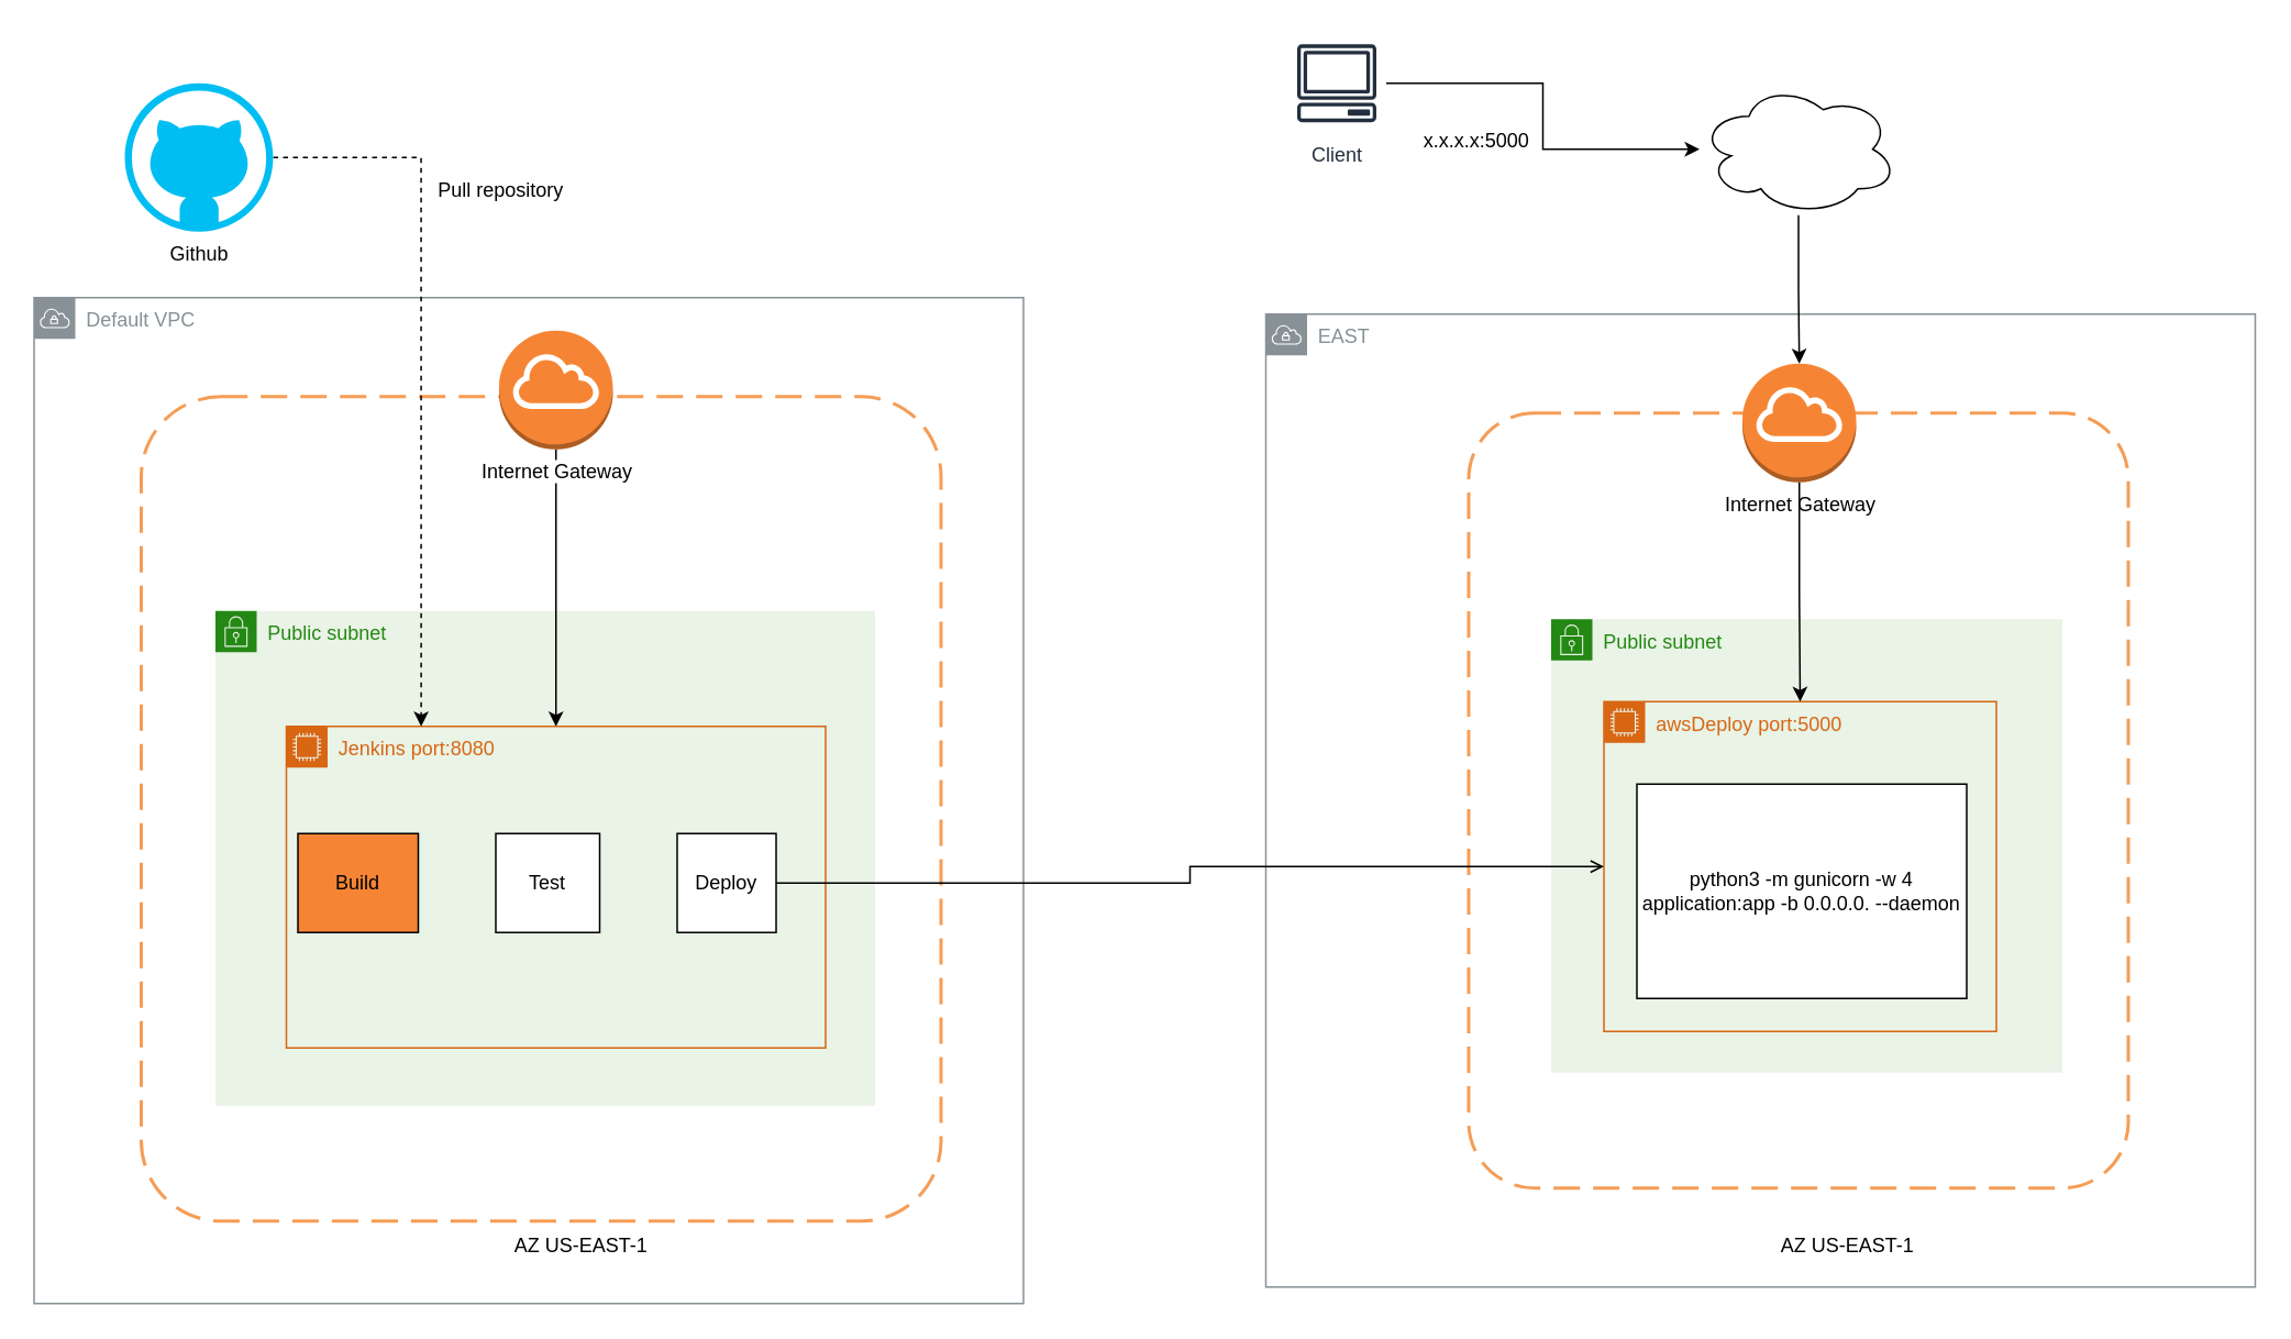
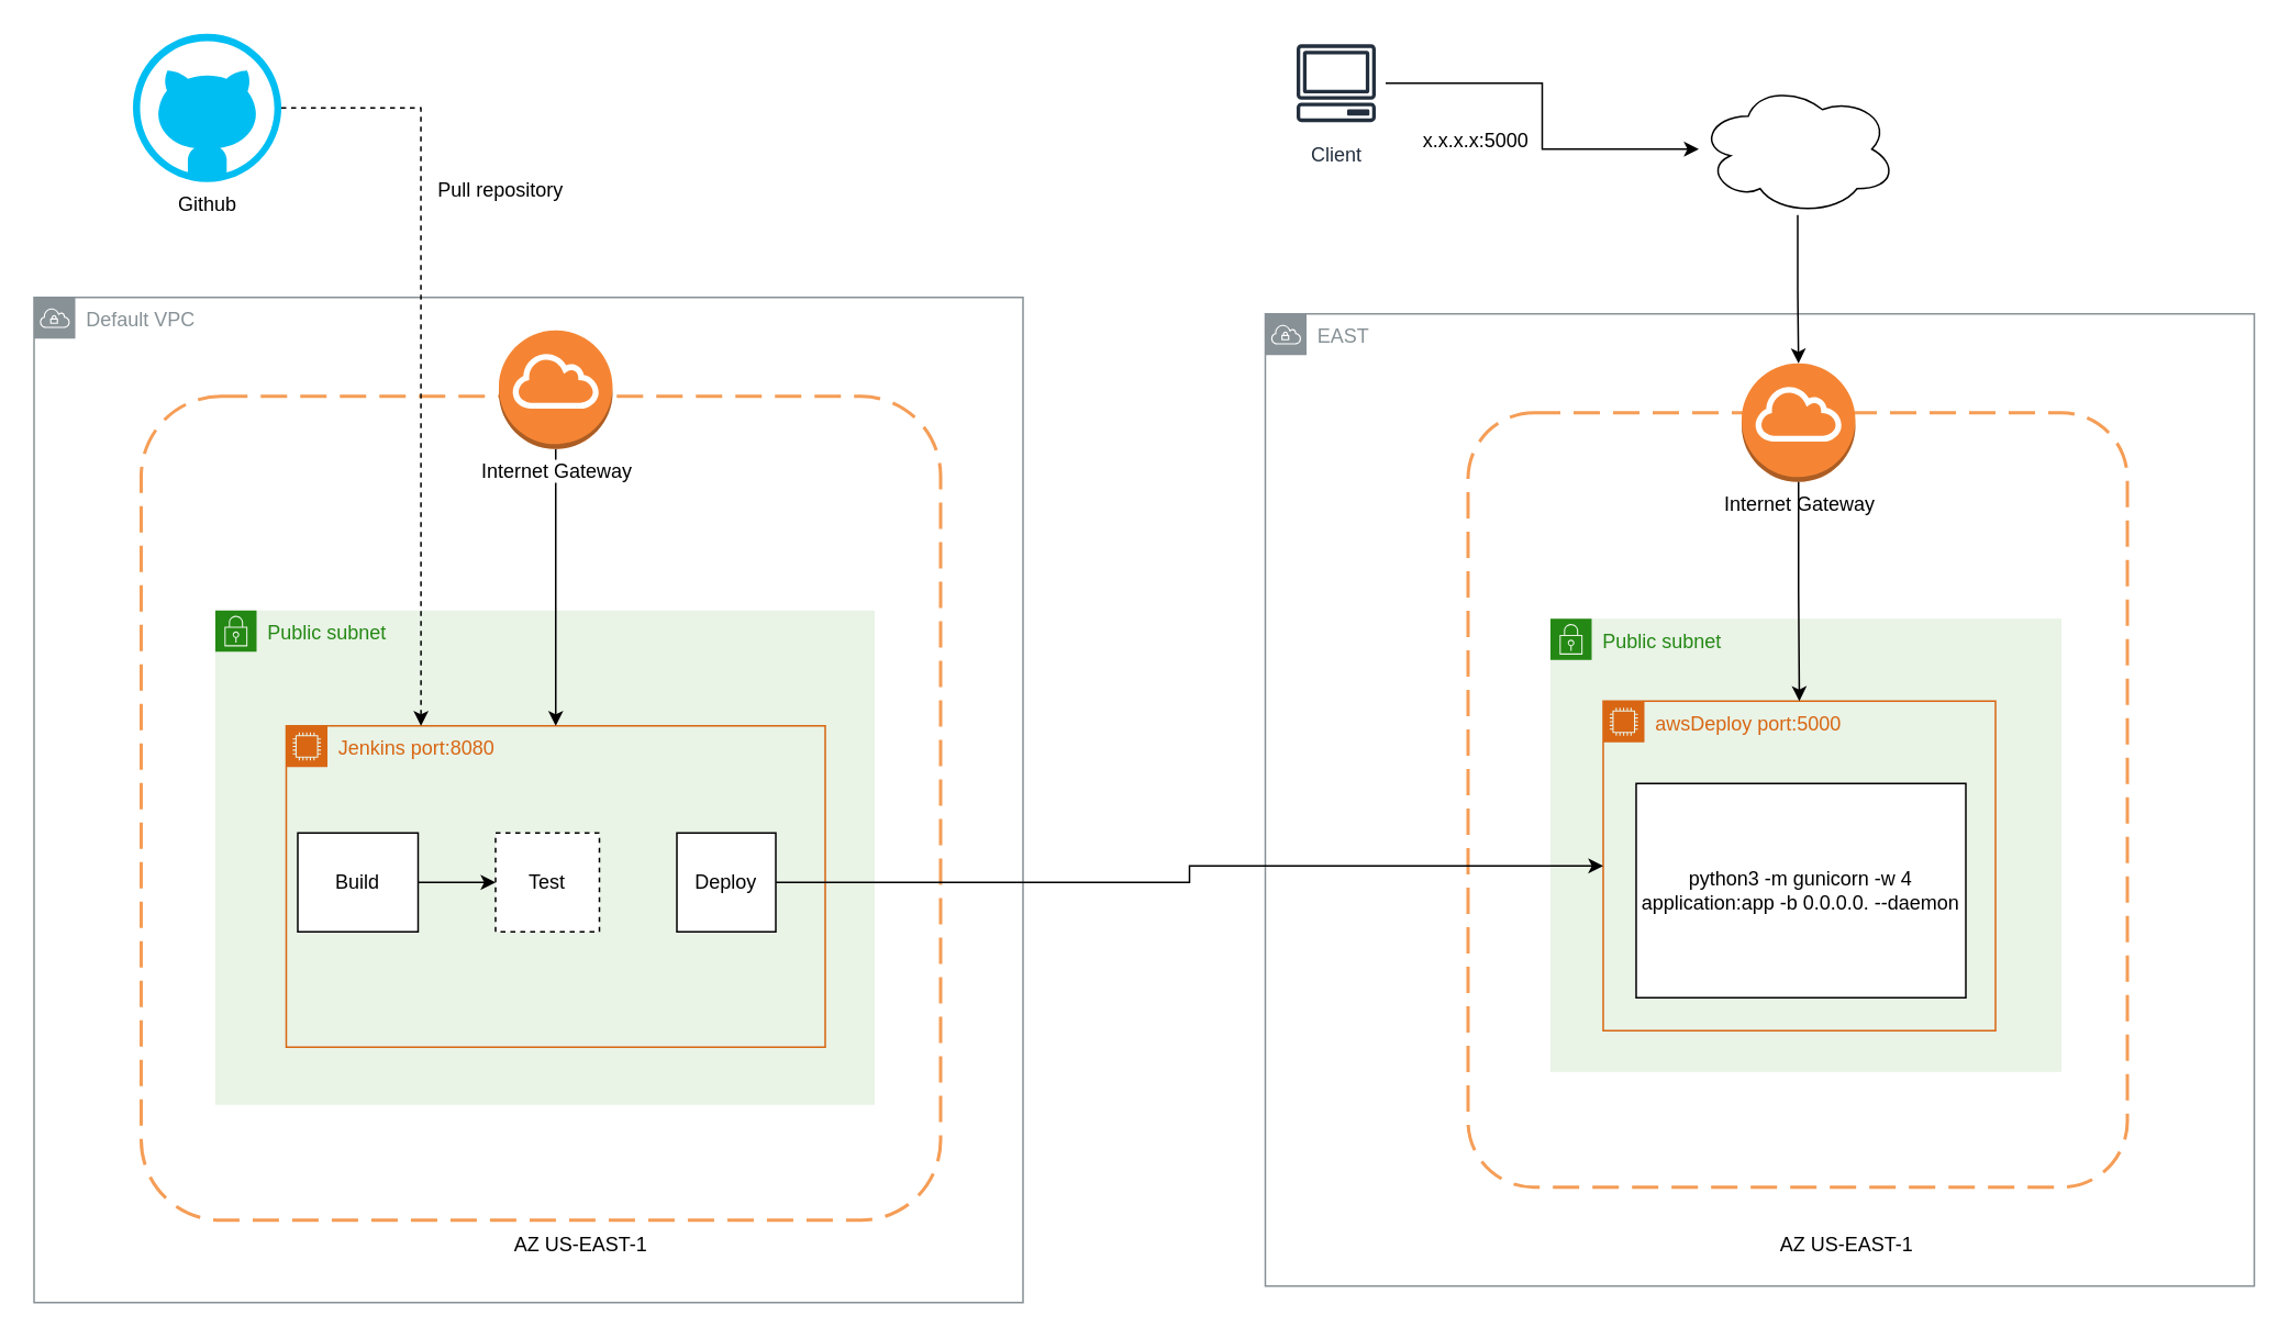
- <mxCell id="15" value="Github&lt;br&gt;" style="verticalLabelPosition=bottom;html=1;verticalAlign=top;align=center;strokeColor=none;fillColor=#00BEF2;shape=mxgraph.azure.github_code;pointerEvents=1;" vertex="1" parent="1"><mxGeometry x="75" y="50" width="90" height="90" as="geometry" /></mxCell>
+ <mxCell id="15" value="Github&lt;br&gt;" style="verticalLabelPosition=bottom;html=1;verticalAlign=top;align=center;strokeColor=none;fillColor=#00BEF2;shape=mxgraph.azure.github_code;pointerEvents=1;" vertex="1" parent="1"><mxGeometry x="80" y="20" width="90" height="90" as="geometry" /></mxCell>
- <mxCell id="28" style="edgeStyle=orthogonalEdgeStyle;rounded=0;orthogonalLoop=1;jettySize=auto;html=1;endArrow=open;" edge="1" parent="1" source="12" target="21"><mxGeometry relative="1" as="geometry" /></mxCell>
+ <mxCell id="28" style="edgeStyle=orthogonalEdgeStyle;rounded=0;orthogonalLoop=1;jettySize=auto;html=1;" edge="1" parent="1" source="12" target="21"><mxGeometry relative="1" as="geometry" /></mxCell>
- <mxCell id="8" value="Build" style="rounded=0;whiteSpace=wrap;html=1;fillColor=#f58534;" vertex="1" parent="6"><mxGeometry x="7" y="65" width="73" height="60" as="geometry" /></mxCell>
+ <mxCell id="8" value="Build" style="rounded=0;whiteSpace=wrap;html=1;" vertex="1" parent="6"><mxGeometry x="7" y="65" width="73" height="60" as="geometry" /></mxCell>
+ <mxCell id="7" style="edgeStyle=orthogonalEdgeStyle;rounded=0;orthogonalLoop=1;jettySize=auto;html=1;entryX=0;entryY=0.5;entryDx=0;entryDy=0;" edge="1" parent="6" source="8" target="9"><mxGeometry relative="1" as="geometry" /></mxCell>
- <mxCell id="9" value="Test" style="rounded=0;whiteSpace=wrap;html=1;" vertex="1" parent="6"><mxGeometry x="127" y="65" width="63" height="60" as="geometry" /></mxCell>
+ <mxCell id="9" value="Test" style="rounded=0;whiteSpace=wrap;html=1;dashed=1;" vertex="1" parent="6"><mxGeometry x="127" y="65" width="63" height="60" as="geometry" /></mxCell>
